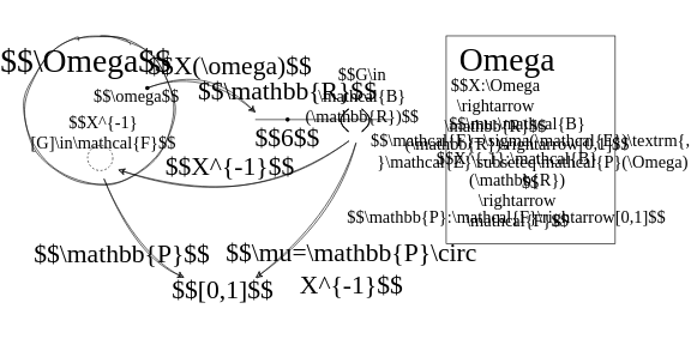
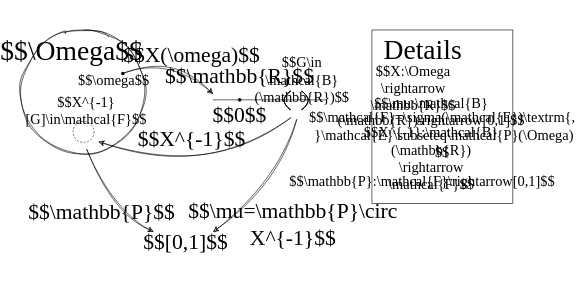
- <mxCell id="27" value="Omega" style="text;html=1;align=center;verticalAlign=middle;resizable=0;points=[];autosize=1;strokeColor=none;fillColor=none;fontSize=46;fontFamily=Architects Daughter;sketch=1;hachureGap=4;jiggle=2;curveFitting=1;fontSource=https%3A%2F%2Ffonts.googleapis.com%2Fcss%3Ffamily%3DArchitects%2BDaughter;" parent="1" vertex="1"><mxGeometry x="609.5" y="48" width="160" height="70" as="geometry" /></mxCell>
+ <mxCell id="27" value="Details" style="text;html=1;align=center;verticalAlign=middle;resizable=0;points=[];autosize=1;strokeColor=none;fillColor=none;fontSize=46;fontFamily=Architects Daughter;sketch=1;hachureGap=4;jiggle=2;curveFitting=1;fontSource=https%3A%2F%2Ffonts.googleapis.com%2Fcss%3Ffamily%3DArchitects%2BDaughter;" parent="1" vertex="1"><mxGeometry x="609.5" y="48" width="160" height="70" as="geometry" /></mxCell>
- <mxCell id="12" value="$$6$$" style="text;html=1;strokeColor=none;fillColor=none;align=center;verticalAlign=middle;whiteSpace=wrap;rounded=0;comic=0;sketch=1;hachureGap=4;jiggle=0;curveFitting=1;sketchStyle=rough;fontFamily=Architects Daughter;fontSource=https%3A%2F%2Ffonts.googleapis.com%2Fcss%3Ffamily%3DArchitects%2BDaughter;fontSize=36;" parent="1" vertex="1"><mxGeometry x="370" y="176" width="30" height="30" as="geometry" /></mxCell>
+ <mxCell id="12" value="$$0$$" style="text;html=1;strokeColor=none;fillColor=none;align=center;verticalAlign=middle;whiteSpace=wrap;rounded=0;comic=0;sketch=1;hachureGap=4;jiggle=0;curveFitting=1;sketchStyle=rough;fontFamily=Architects Daughter;fontSource=https%3A%2F%2Ffonts.googleapis.com%2Fcss%3Ffamily%3DArchitects%2BDaughter;fontSize=36;" parent="1" vertex="1"><mxGeometry x="370" y="176" width="30" height="30" as="geometry" /></mxCell>
